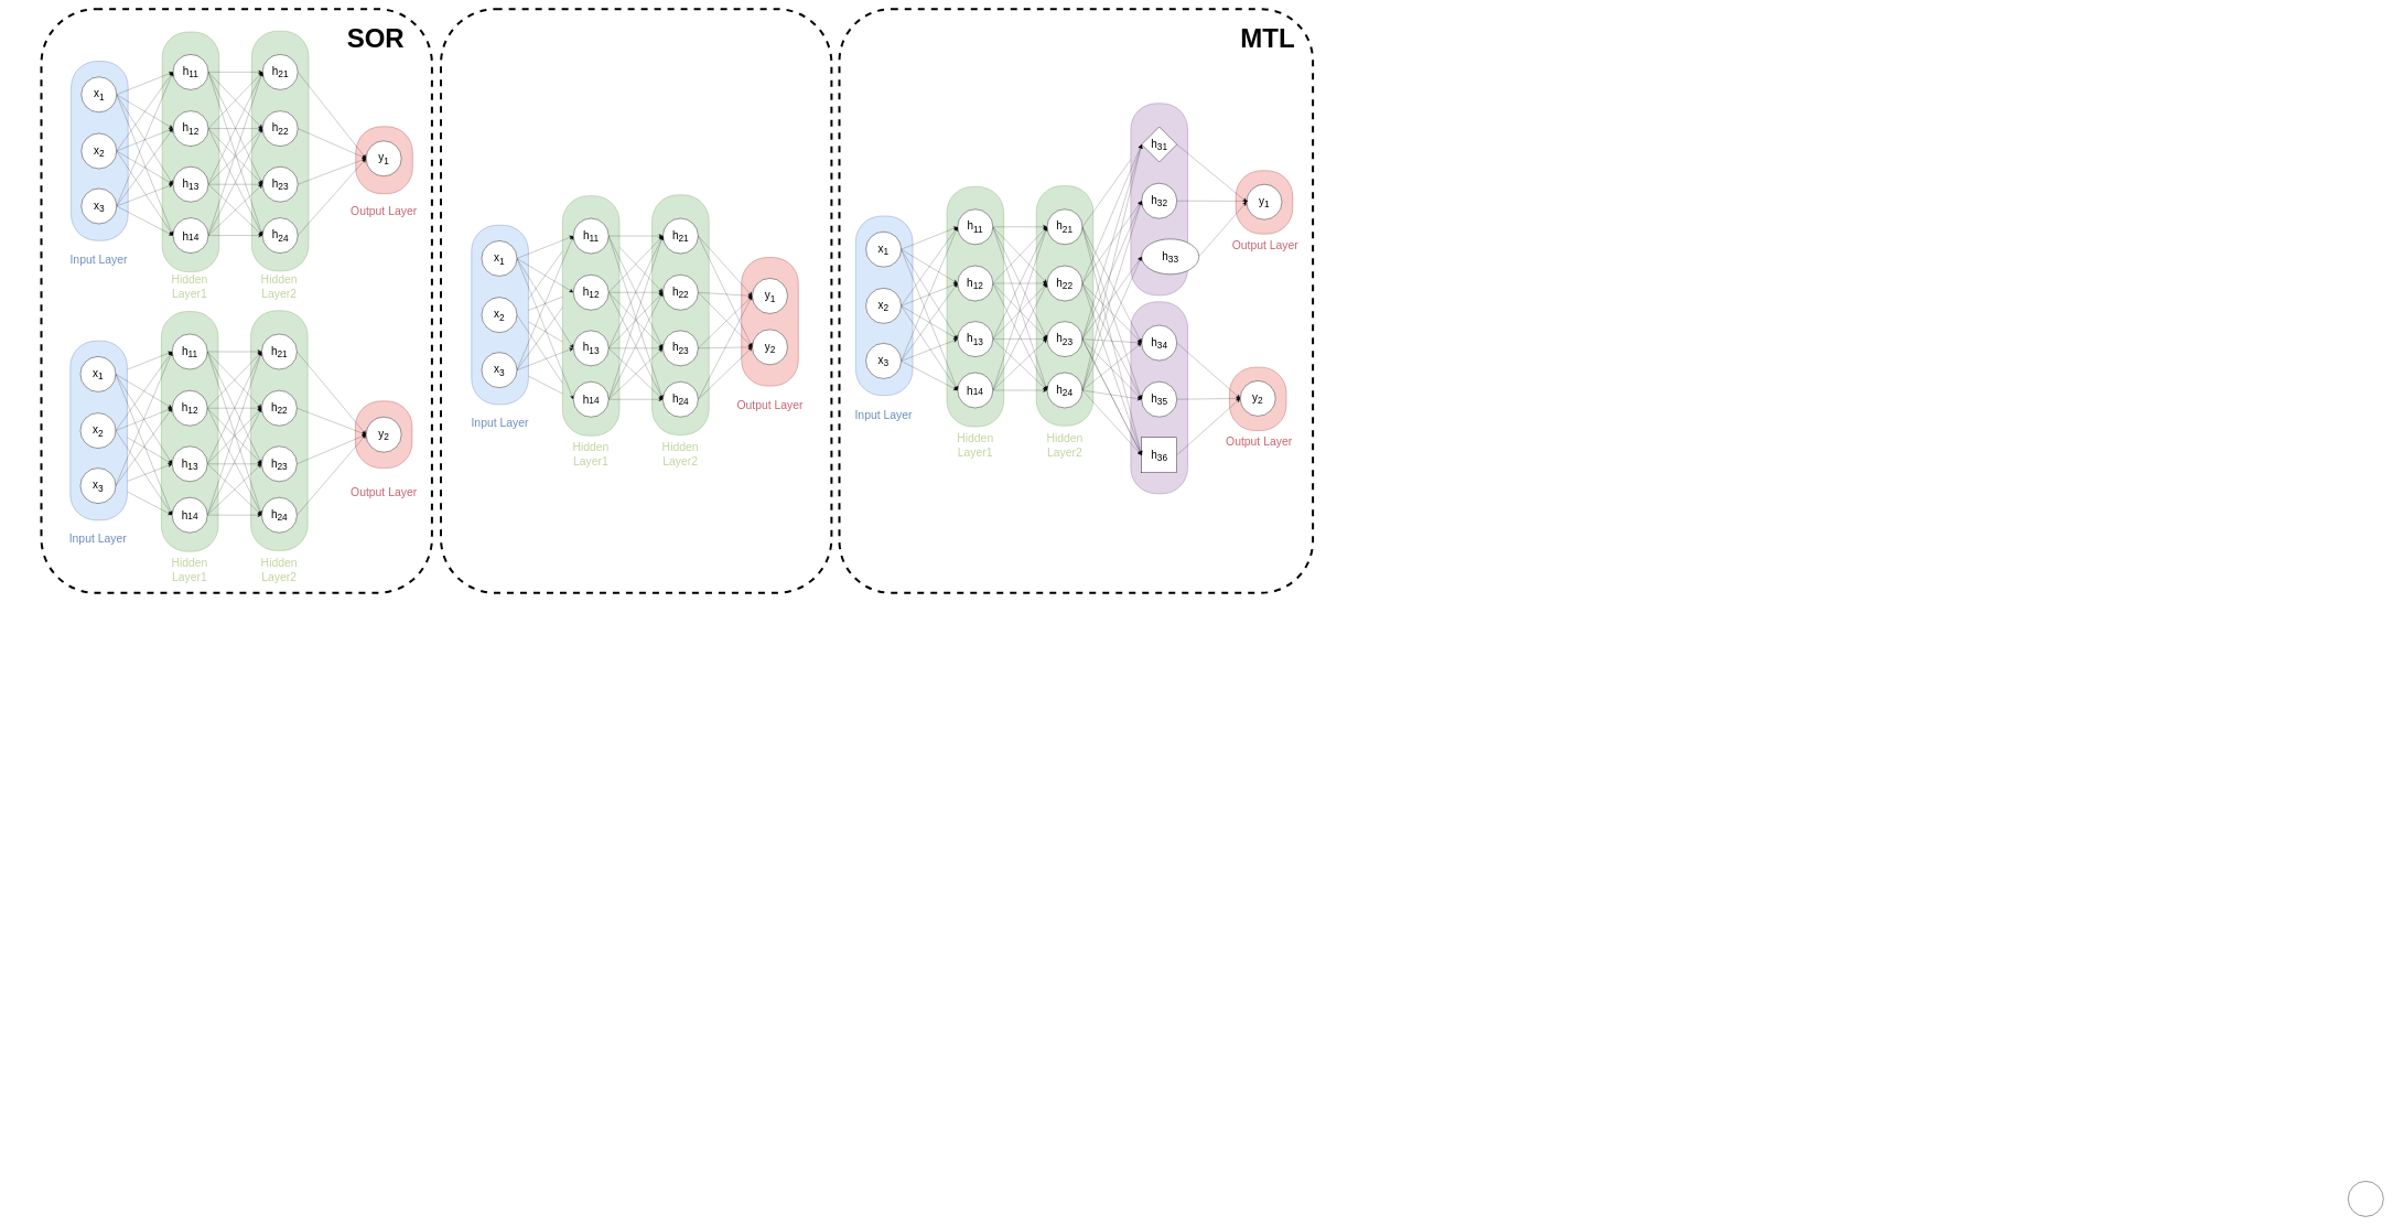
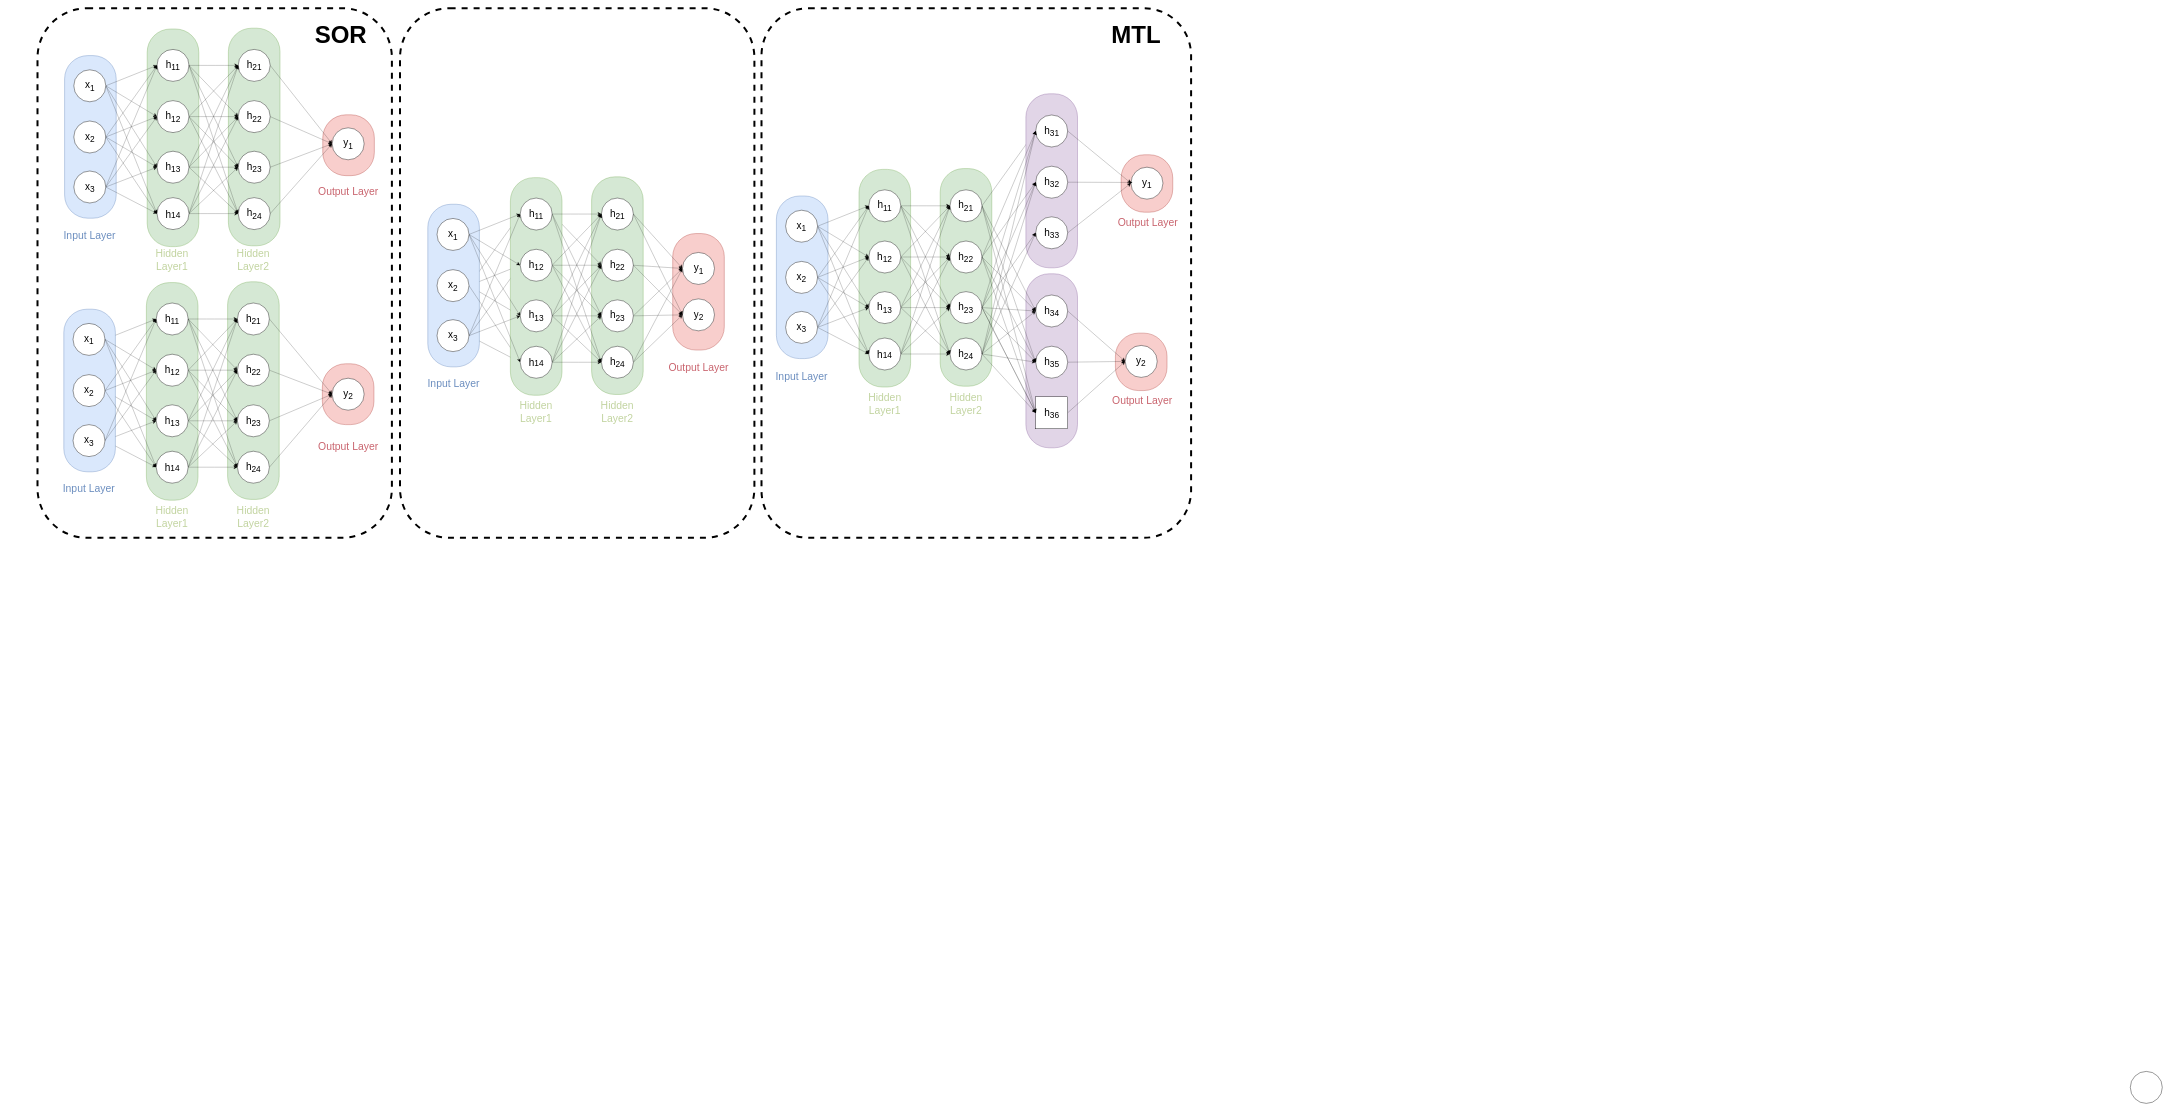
- <mxCell id="19" value="MTL" style="text;strokeColor=none;fillColor=none;html=1;align=center;verticalAlign=middle;whiteSpace=wrap;rounded=0;fontSize=60;fontStyle=1;horizontal=1;" vertex="1" parent="1"><mxGeometry x="2800" y="72" width="149" height="30" as="geometry" /></mxCell>
+ <mxCell id="19" value="MTL" style="text;strokeColor=none;fillColor=none;html=1;align=center;verticalAlign=middle;whiteSpace=wrap;rounded=0;fontSize=60;fontStyle=1;horizontal=1;" vertex="1" parent="1"><mxGeometry x="2765" y="72" width="149" height="30" as="geometry" /></mxCell>
- <mxCell id="136" value="h&lt;sub style=&quot;border-color: var(--border-color);&quot;&gt;31&lt;/sub&gt;" style="rhombus;whiteSpace=wrap;html=1;aspect=fixed;fontSize=25;" vertex="1" parent="1"><mxGeometry x="2588.5" y="287" width="80" height="80" as="geometry" /></mxCell>
+ <mxCell id="136" value="h&lt;sub style=&quot;border-color: var(--border-color);&quot;&gt;31&lt;/sub&gt;" style="ellipse;whiteSpace=wrap;html=1;aspect=fixed;fontSize=25;" vertex="1" parent="1"><mxGeometry x="2588.5" y="287" width="80" height="80" as="geometry" /></mxCell>
- <mxCell id="147" value="h&lt;sub style=&quot;border-color: var(--border-color);&quot;&gt;33&lt;/sub&gt;" style="ellipse;whiteSpace=wrap;html=1;aspect=fixed;fontSize=25;" vertex="1" parent="1"><mxGeometry x="2588.5" y="541.5" width="130" height="80" as="geometry" /></mxCell>
+ <mxCell id="147" value="h&lt;sub style=&quot;border-color: var(--border-color);&quot;&gt;33&lt;/sub&gt;" style="ellipse;whiteSpace=wrap;html=1;aspect=fixed;fontSize=25;" vertex="1" parent="1"><mxGeometry x="2588.5" y="541.5" width="80" height="80" as="geometry" /></mxCell>
